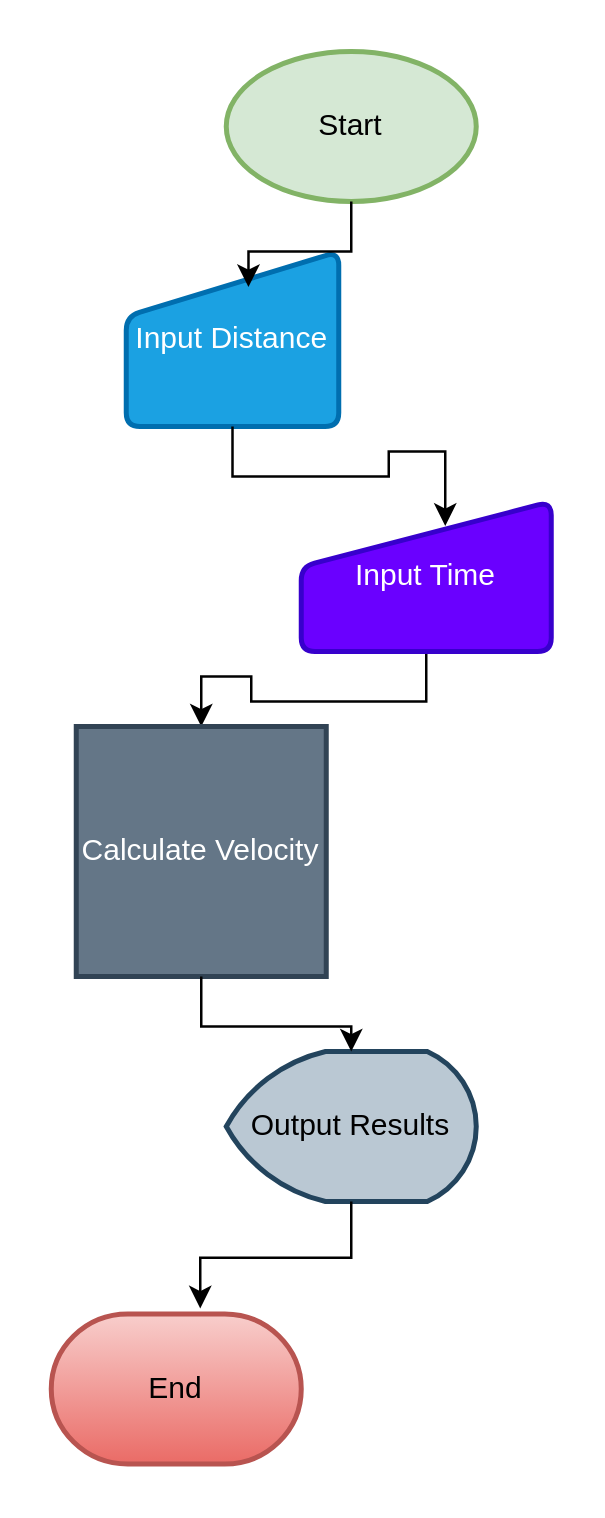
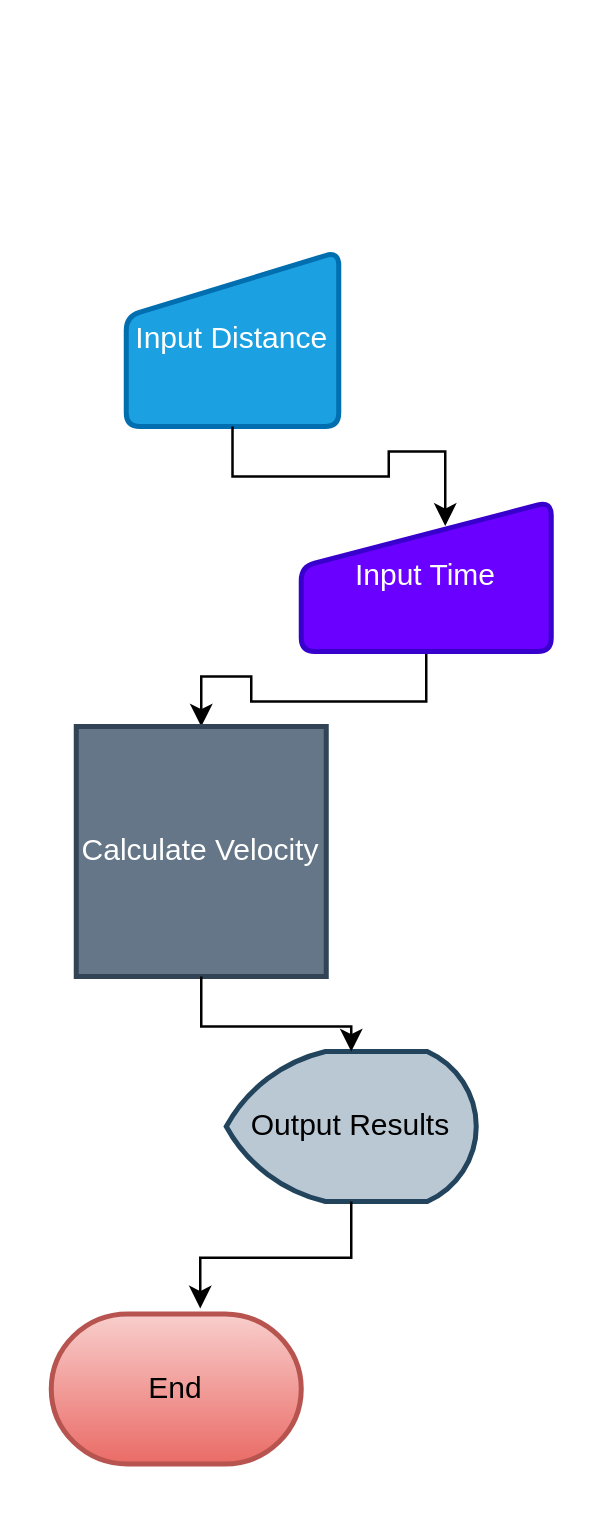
- <mxCell id="4" value="Start" style="strokeWidth=2;shape=mxgraph.flowchart.start_1;fillColor=#d5e8d4;strokeColor=#82b366;whiteSpace=wrap;align=center;html=1;" parent="1" vertex="1"><mxGeometry x="90" y="20" width="100" height="60" as="geometry" /></mxCell>
- <mxCell id="9" style="edgeStyle=orthogonalEdgeStyle;rounded=0;orthogonalLoop=1;jettySize=auto;html=1;exitX=0.5;exitY=1;exitDx=0;exitDy=0;exitPerimeter=0;entryX=0.575;entryY=0.203;entryDx=0;entryDy=0;entryPerimeter=0;" parent="1" source="4" target="5" edge="1"><mxGeometry relative="1" as="geometry" /></mxCell>
